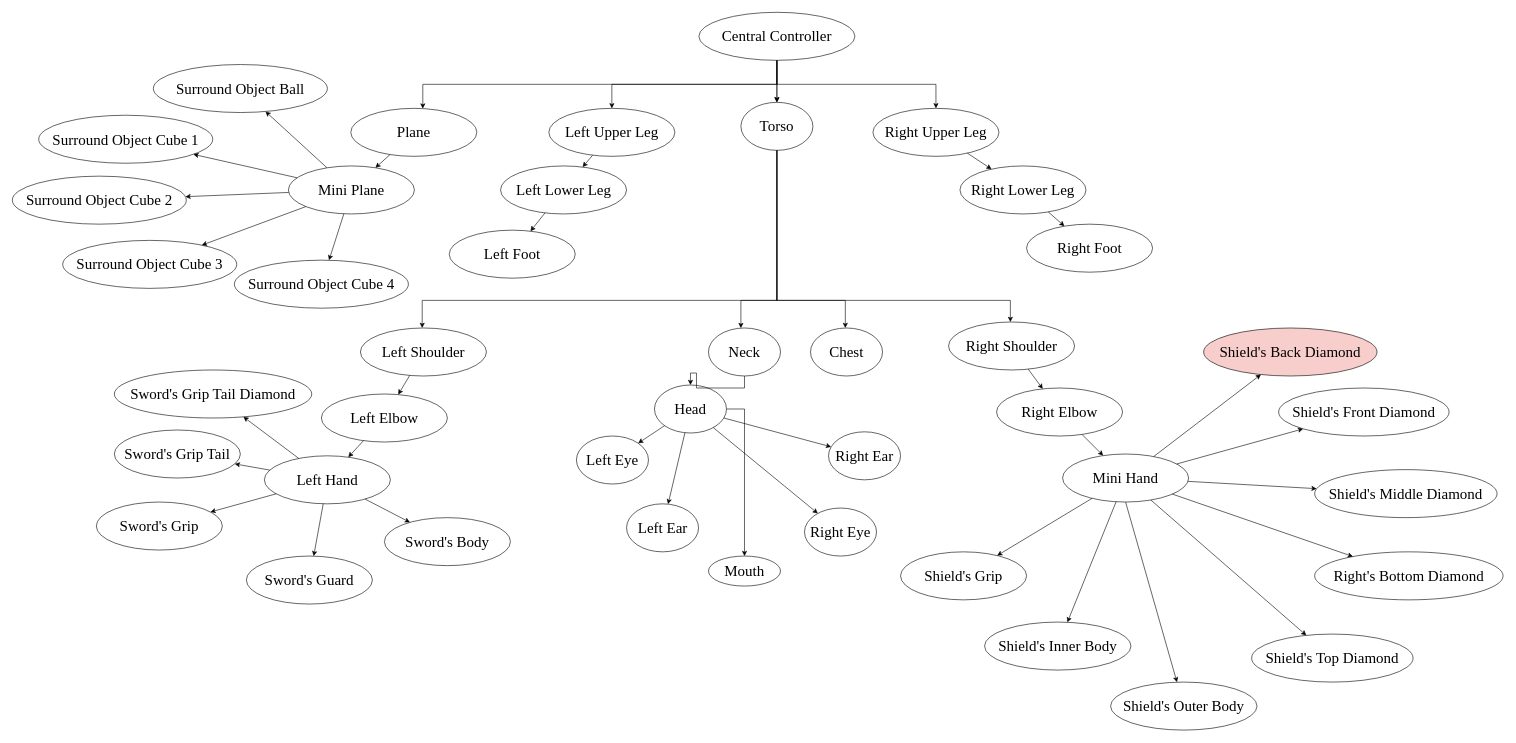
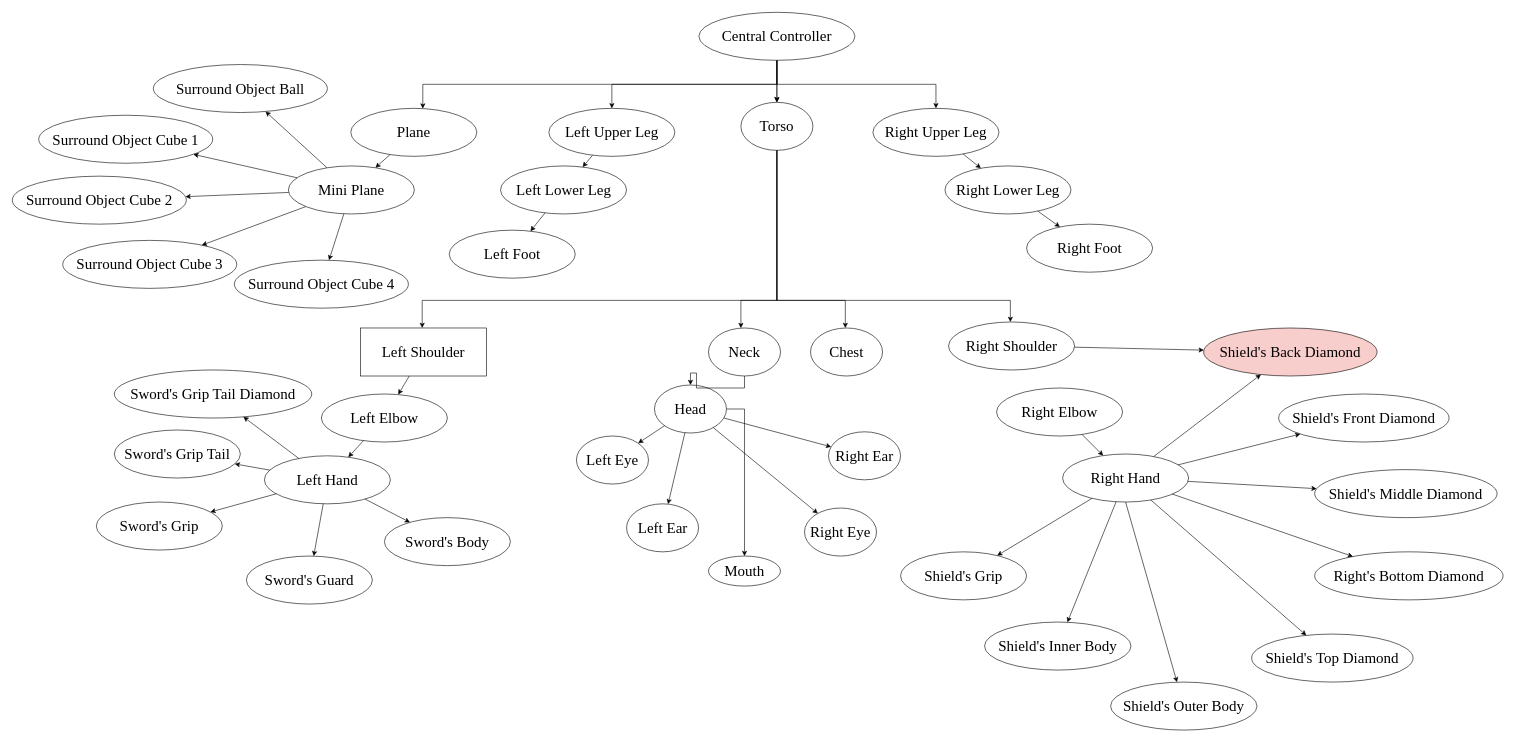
- <mxCell id="56" value="Right Lower Leg" style="ellipse;whiteSpace=wrap;html=1;fontFamily=Times New Roman;fontSize=25;" vertex="1" parent="1"><mxGeometry x="1599" y="276" width="210" height="80" as="geometry" /></mxCell>
+ <mxCell id="56" value="Right Lower Leg" style="ellipse;whiteSpace=wrap;html=1;fontFamily=Times New Roman;fontSize=25;" vertex="1" parent="1"><mxGeometry x="1574" y="276" width="210" height="80" as="geometry" /></mxCell>
- <mxCell id="10" value="Left Shoulder" style="ellipse;whiteSpace=wrap;html=1;fontFamily=Times New Roman;fontSize=25;" vertex="1" parent="1"><mxGeometry x="600" y="546" width="210" height="80" as="geometry" /></mxCell>
+ <mxCell id="10" value="Left Shoulder" style="whiteSpace=wrap;html=1;fontFamily=Times New Roman;fontSize=25;rounded=0;" vertex="1" parent="1"><mxGeometry x="600" y="546" width="210" height="80" as="geometry" /></mxCell>
- <mxCell id="45" value="" style="endArrow=classic;html=1;fontFamily=Times New Roman;fontSize=25;" edge="1" parent="1" source="9" target="11"><mxGeometry width="50" height="50" relative="1" as="geometry"><mxPoint x="1307.228" y="738.018" as="sourcePoint" /><mxPoint x="1392.878" y="756.76" as="targetPoint" /></mxGeometry></mxCell>
+ <mxCell id="45" value="" style="endArrow=classic;html=1;fontFamily=Times New Roman;fontSize=25;" edge="1" parent="1" source="9" target="53"><mxGeometry width="50" height="50" relative="1" as="geometry"><mxPoint x="1307.228" y="738.018" as="sourcePoint" /><mxPoint x="1392.878" y="756.76" as="targetPoint" /></mxGeometry></mxCell>
- <mxCell id="52" value="Shield's Front Diamond" style="ellipse;whiteSpace=wrap;html=1;fontFamily=Times New Roman;fontSize=25;" vertex="1" parent="1"><mxGeometry x="2130" y="646" width="284" height="80" as="geometry" /></mxCell>
+ <mxCell id="52" value="Shield's Front Diamond" style="ellipse;whiteSpace=wrap;html=1;fontFamily=Times New Roman;fontSize=25;" vertex="1" parent="1"><mxGeometry x="2130" y="656" width="284" height="80" as="geometry" /></mxCell>
- <mxCell id="12" value="Mini Hand" style="ellipse;whiteSpace=wrap;html=1;fontFamily=Times New Roman;fontSize=25;" vertex="1" parent="1"><mxGeometry x="1770" y="756" width="210" height="80" as="geometry" /></mxCell>
+ <mxCell id="12" value="Right Hand" style="ellipse;whiteSpace=wrap;html=1;fontFamily=Times New Roman;fontSize=25;" vertex="1" parent="1"><mxGeometry x="1770" y="756" width="210" height="80" as="geometry" /></mxCell>
